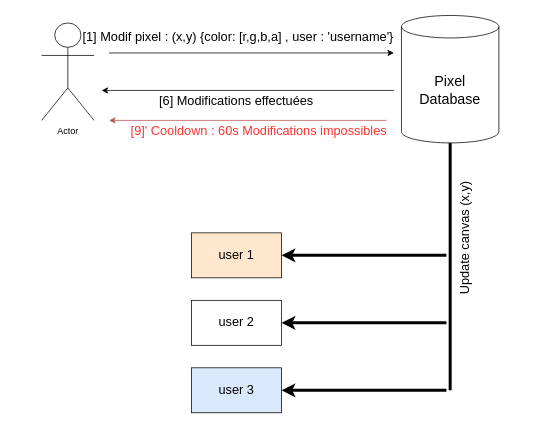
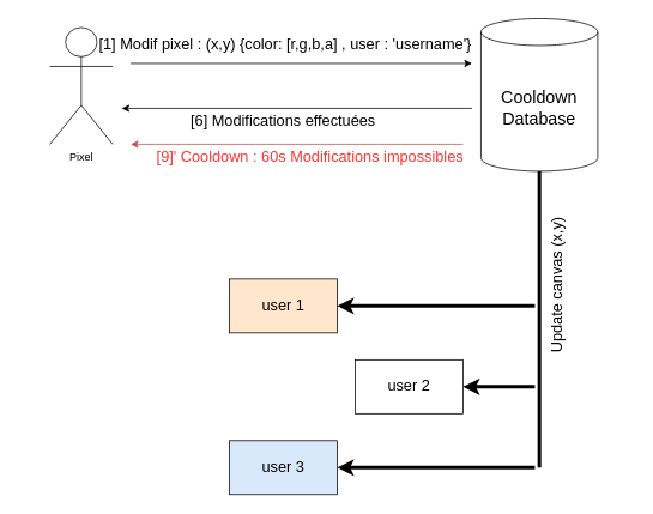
- <mxCell id="4" value="&lt;font style=&quot;font-size: 19px&quot;&gt;Pixel Database&lt;/font&gt;" style="text;html=1;strokeColor=none;fillColor=none;align=center;verticalAlign=middle;whiteSpace=wrap;rounded=0;" vertex="1" parent="1"><mxGeometry x="545" y="80" width="110" height="80" as="geometry" /></mxCell>
+ <mxCell id="4" value="&lt;font style=&quot;font-size: 19px&quot;&gt;Cooldown Database&lt;/font&gt;" style="text;html=1;strokeColor=none;fillColor=none;align=center;verticalAlign=middle;whiteSpace=wrap;rounded=0;" vertex="1" parent="1"><mxGeometry x="545" y="80" width="110" height="80" as="geometry" /></mxCell>
- <mxCell id="3" value="Actor" style="shape=umlActor;verticalLabelPosition=bottom;verticalAlign=top;html=1;outlineConnect=0;" vertex="1" parent="1"><mxGeometry x="55" y="30" width="70" height="130" as="geometry" /></mxCell>
+ <mxCell id="3" value="Pixel" style="shape=umlActor;verticalLabelPosition=bottom;verticalAlign=top;html=1;outlineConnect=0;" vertex="1" parent="1"><mxGeometry x="55" y="30" width="70" height="130" as="geometry" /></mxCell>
- <mxCell id="13" value="&lt;font color=&quot;#000000&quot;&gt;user 2&lt;/font&gt;" style="rounded=0;whiteSpace=wrap;html=1;fontSize=17;fontColor=#FF3333;" vertex="1" parent="1"><mxGeometry x="255" y="400" width="120" height="60" as="geometry" /></mxCell>
+ <mxCell id="13" value="&lt;font color=&quot;#000000&quot;&gt;user 2&lt;/font&gt;" style="rounded=0;whiteSpace=wrap;html=1;fontSize=17;fontColor=#FF3333;" vertex="1" parent="1"><mxGeometry x="395" y="400" width="120" height="60" as="geometry" /></mxCell>
